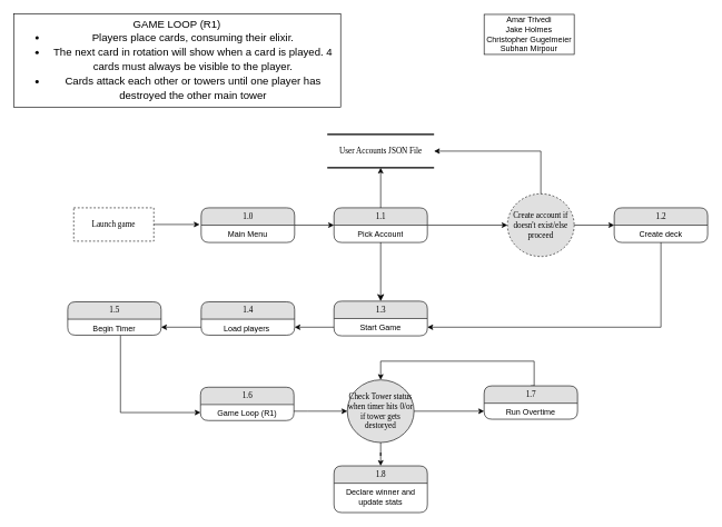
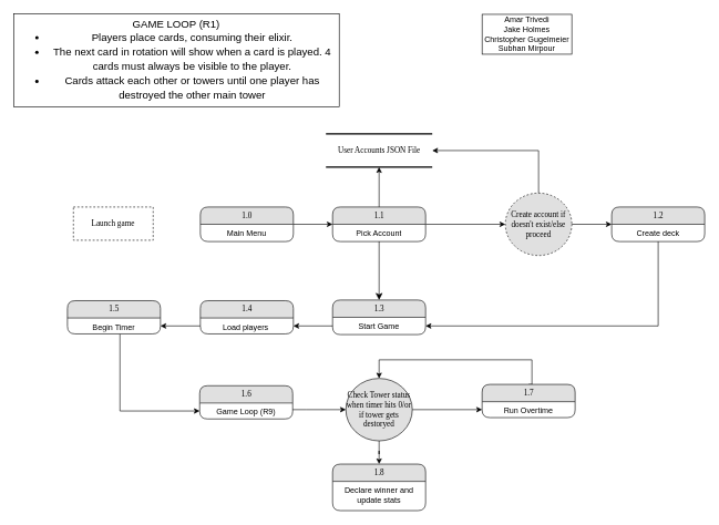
- <mxCell id="10" style="edgeStyle=orthogonalEdgeStyle;rounded=0;orthogonalLoop=1;jettySize=auto;html=1;exitX=1;exitY=0.5;exitDx=0;exitDy=0;entryX=-0.017;entryY=0.481;entryDx=0;entryDy=0;entryPerimeter=0;" edge="1" parent="1" source="6" target="8"><mxGeometry relative="1" as="geometry" /></mxCell>
- <mxCell id="30" value="Game Loop (R1)" style="text;html=1;strokeColor=none;fillColor=none;spacingLeft=4;spacingRight=4;whiteSpace=wrap;overflow=hidden;rotatable=0;points=[[0,0.5],[1,0.5]];portConstraint=eastwest;align=center;" vertex="1" parent="29"><mxGeometry y="26" width="140" height="24" as="geometry" /></mxCell>
+ <mxCell id="30" value="Game Loop (R9)" style="text;html=1;strokeColor=none;fillColor=none;spacingLeft=4;spacingRight=4;whiteSpace=wrap;overflow=hidden;rotatable=0;points=[[0,0.5],[1,0.5]];portConstraint=eastwest;align=center;" vertex="1" parent="29"><mxGeometry y="26" width="140" height="24" as="geometry" /></mxCell>
